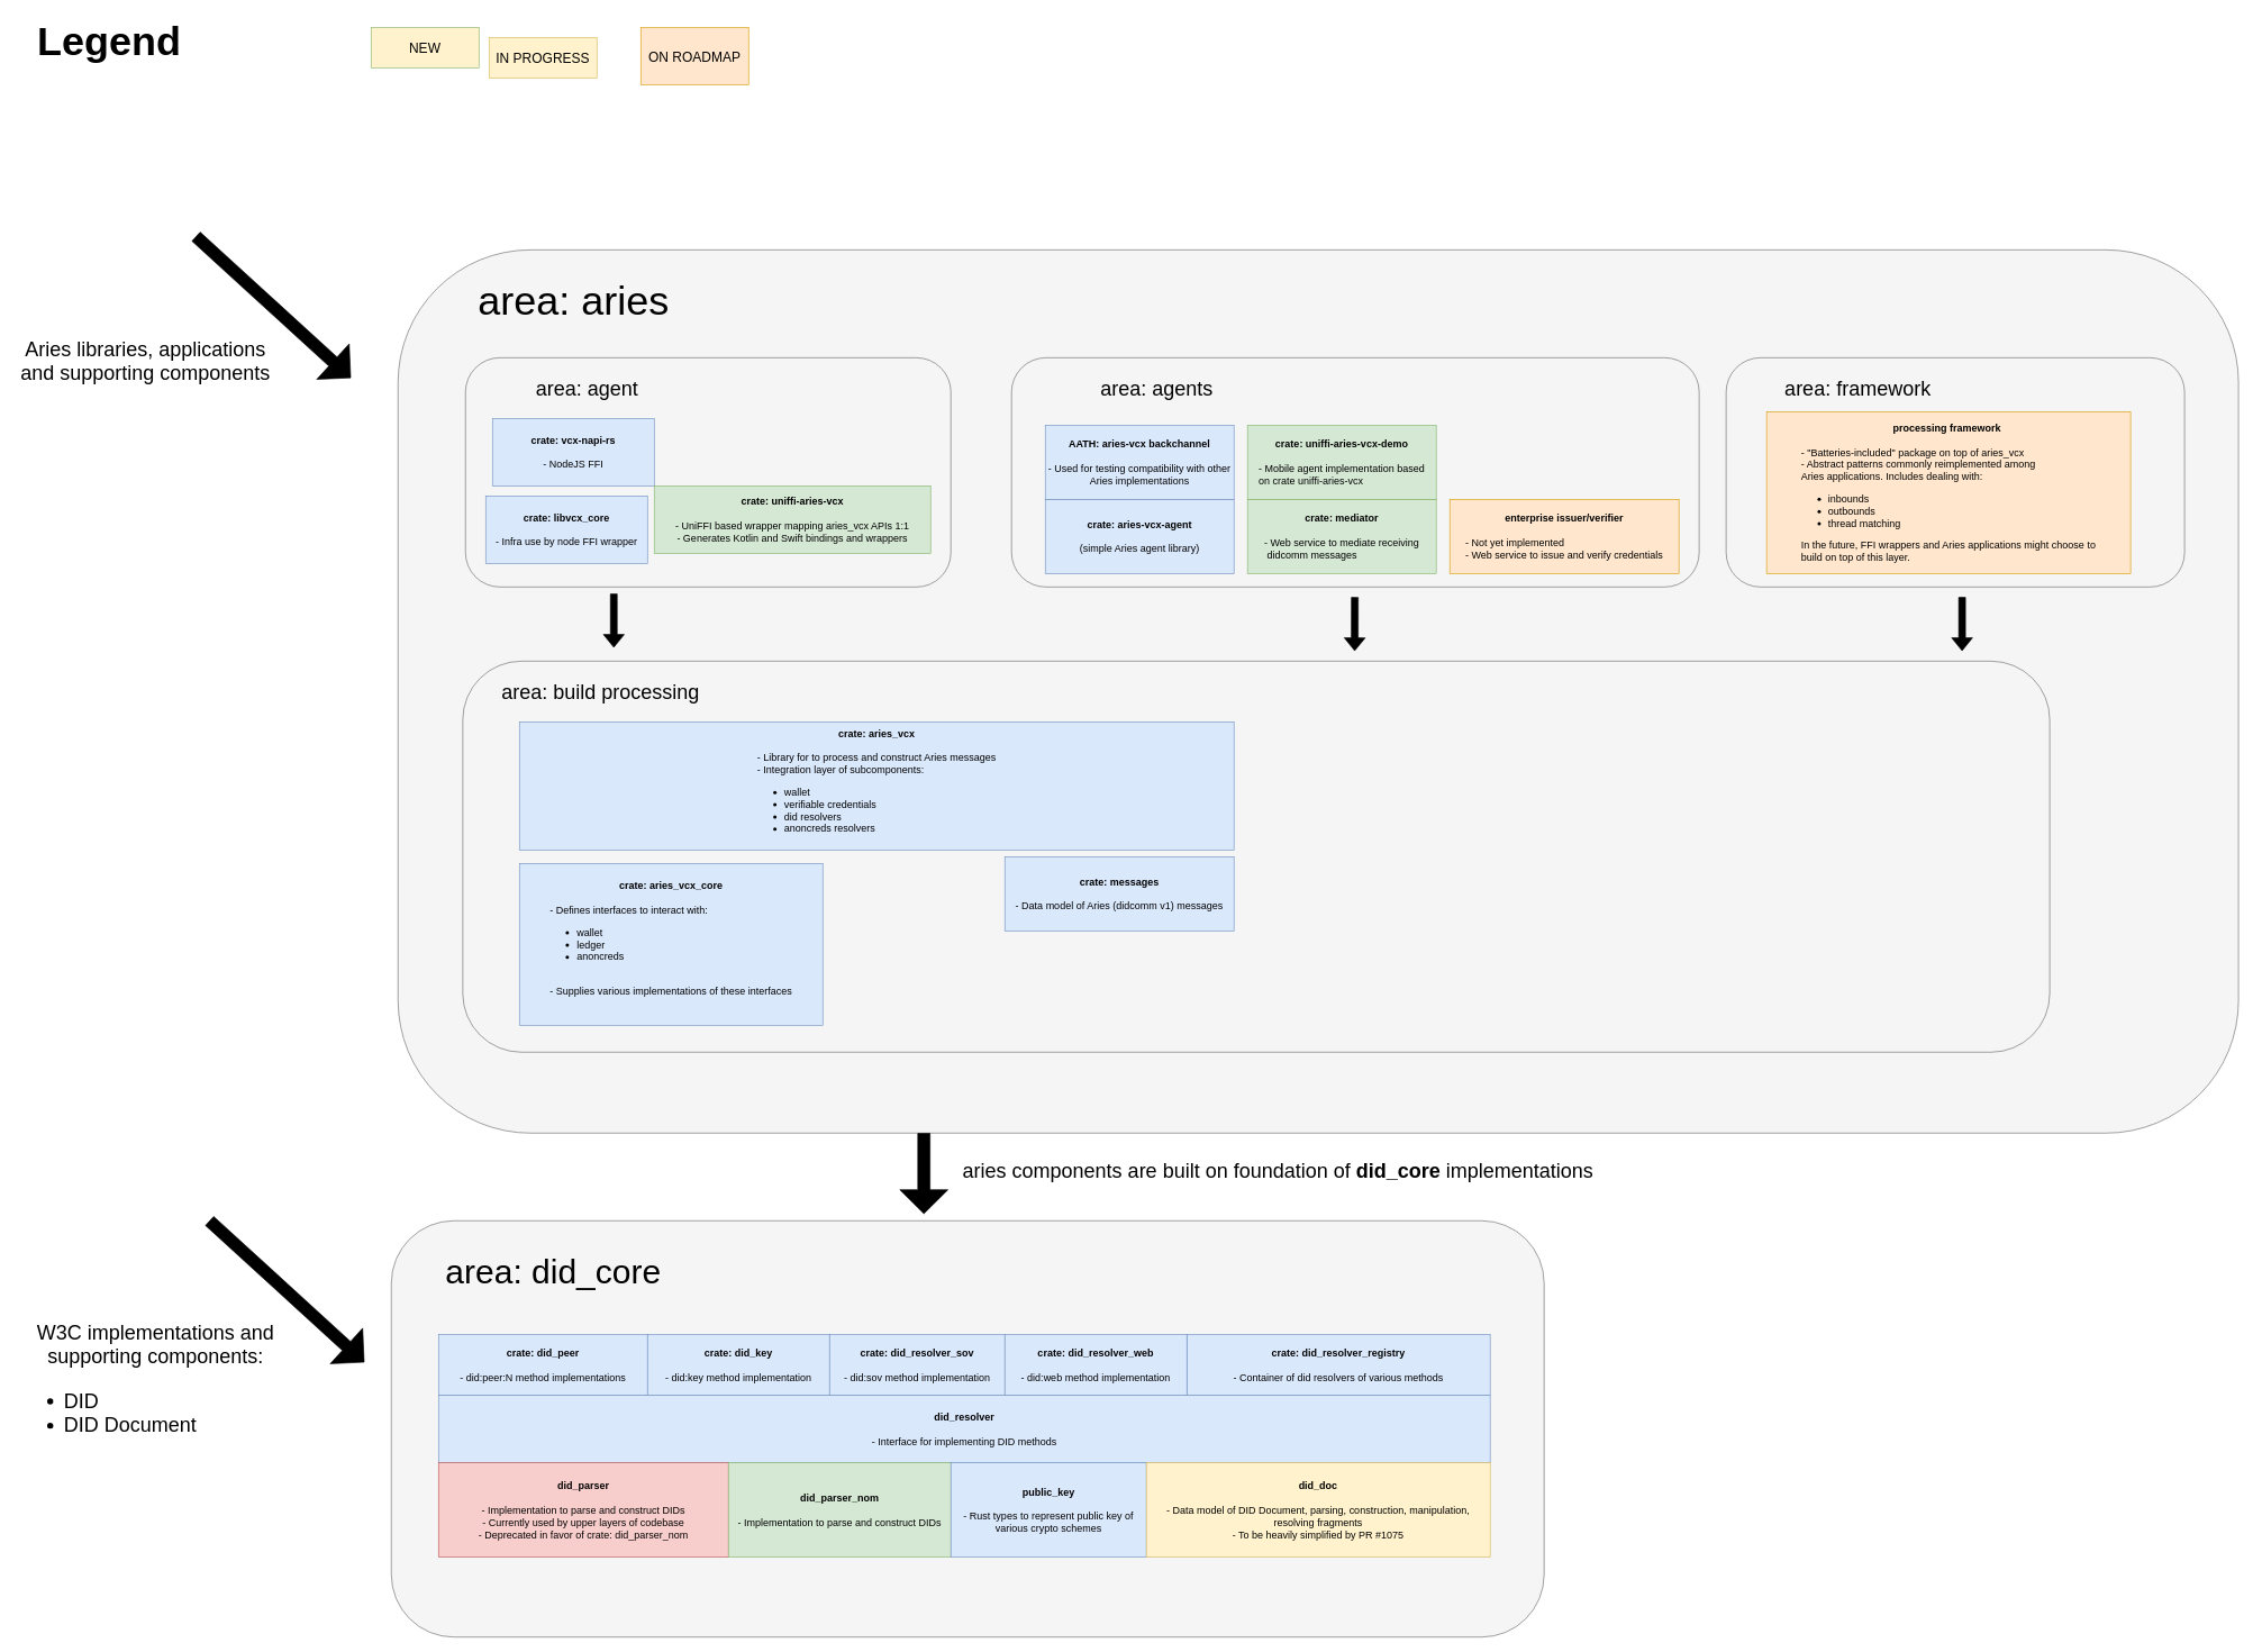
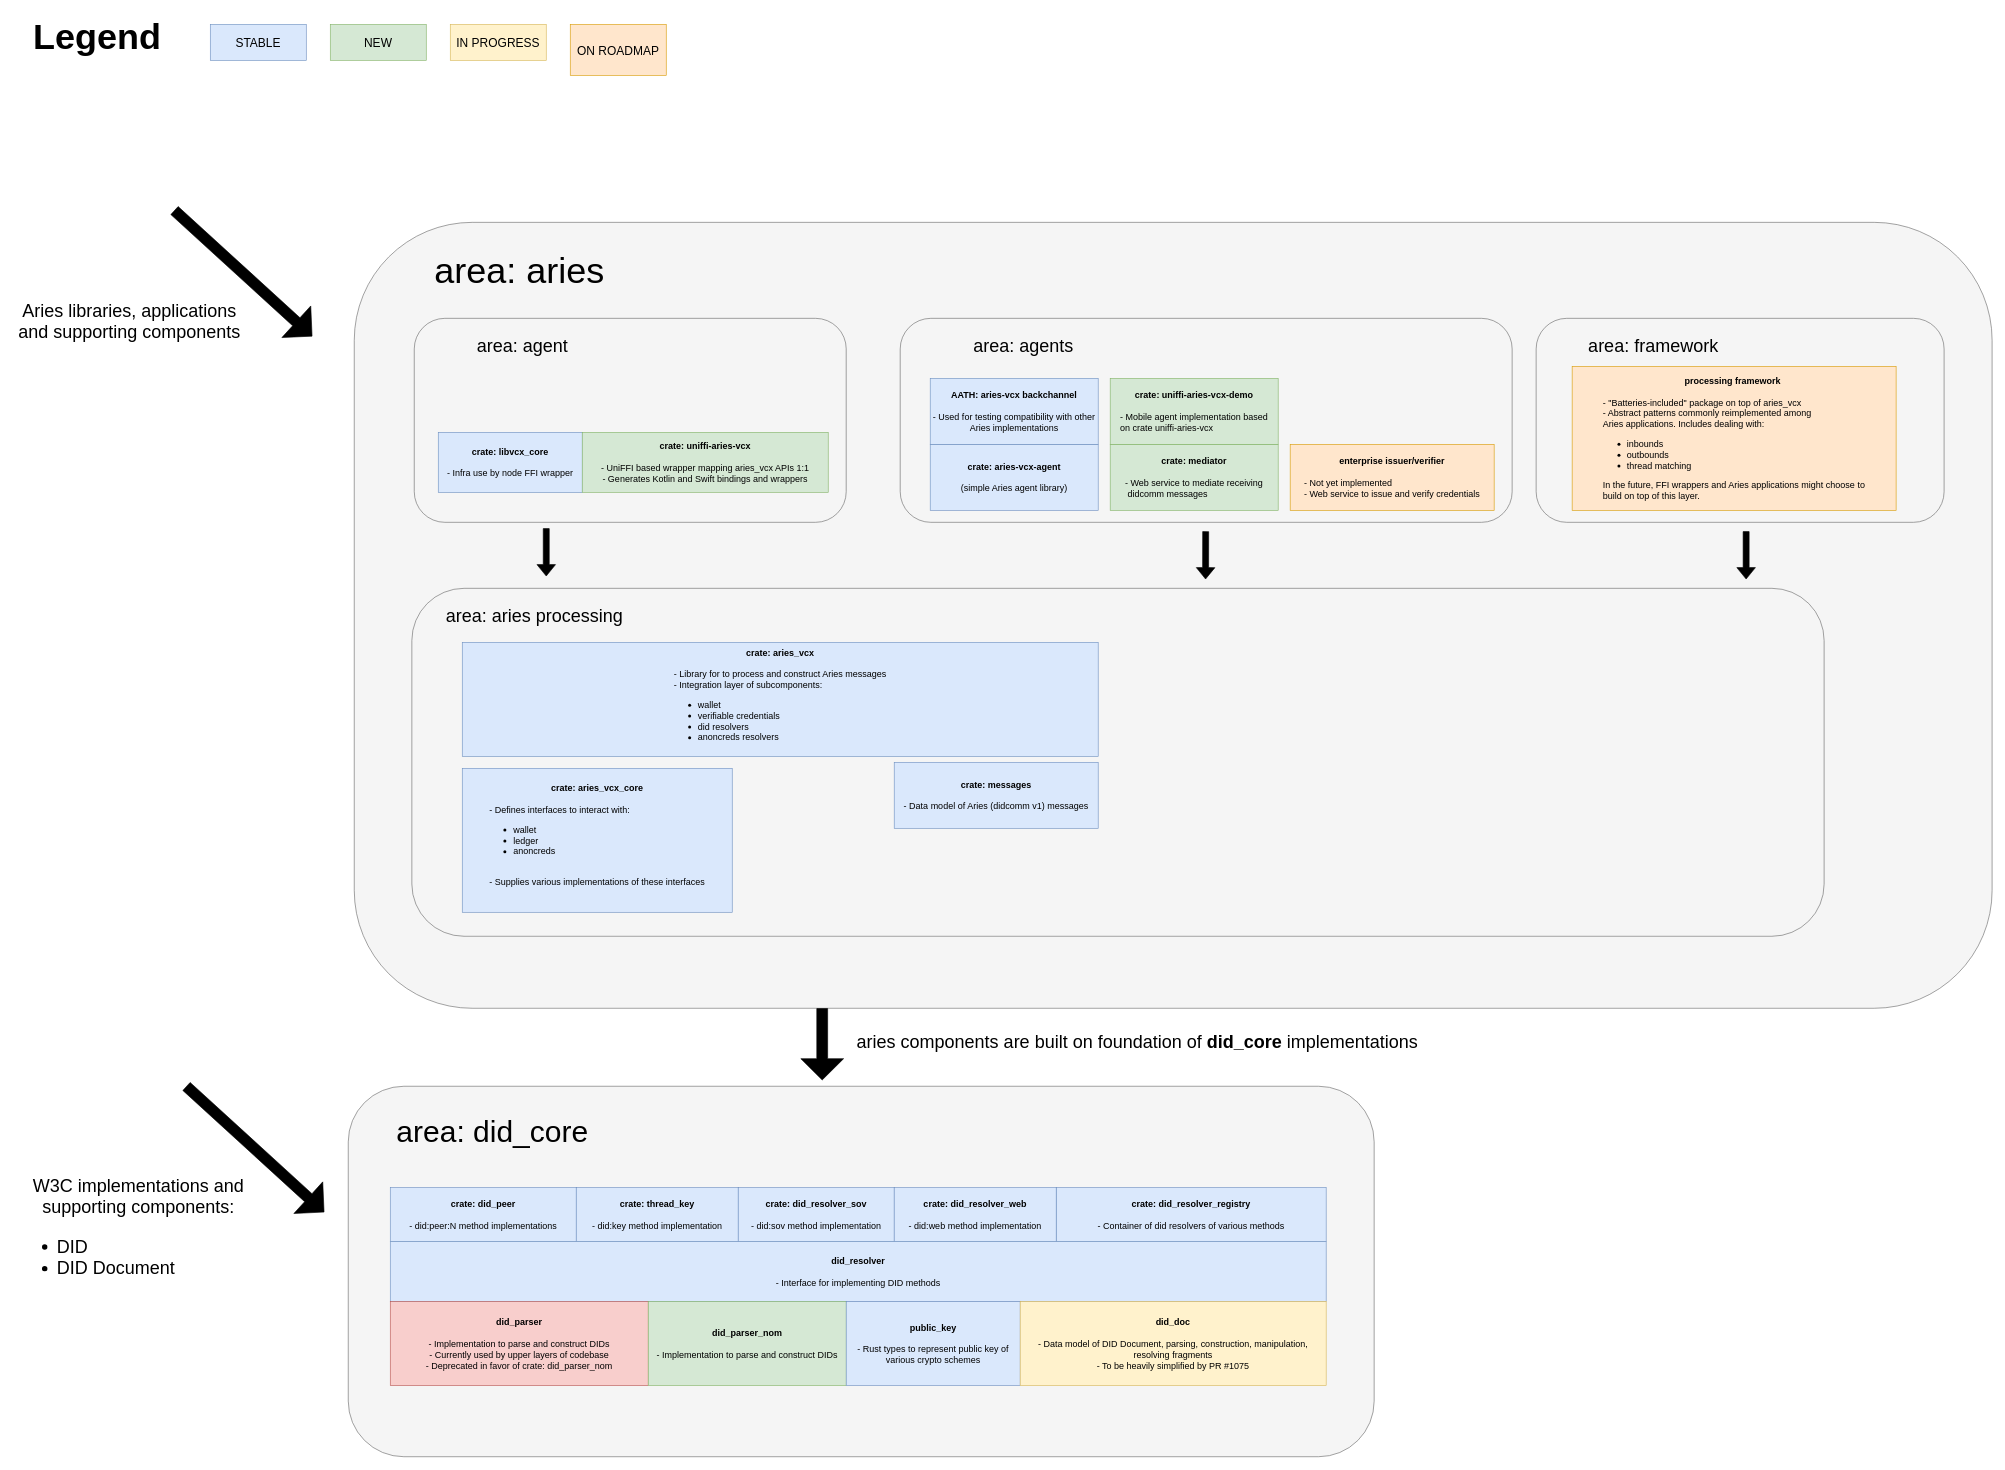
+ <mxCell id="8" value="&lt;font style=&quot;font-size: 20px;&quot;&gt;STABLE&lt;/font&gt;" style="rounded=0;whiteSpace=wrap;html=1;fillColor=#dae8fc;strokeColor=#6c8ebf;" parent="1" vertex="1"><mxGeometry x="350" y="40" width="160" height="60" as="geometry" /></mxCell>
- <mxCell id="9" value="&lt;font style=&quot;font-size: 20px;&quot;&gt;NEW&lt;/font&gt;" style="rounded=0;whiteSpace=wrap;html=1;fillColor=#fff2cc;strokeColor=#82b366;" parent="1" vertex="1"><mxGeometry x="550" y="40" width="160" height="60" as="geometry" /></mxCell>
+ <mxCell id="9" value="&lt;font style=&quot;font-size: 20px;&quot;&gt;NEW&lt;/font&gt;" style="rounded=0;whiteSpace=wrap;html=1;fillColor=#d5e8d4;strokeColor=#82b366;" parent="1" vertex="1"><mxGeometry x="550" y="40" width="160" height="60" as="geometry" /></mxCell>
- <mxCell id="10" value="&lt;font style=&quot;font-size: 20px;&quot;&gt;IN PROGRESS&lt;/font&gt;" style="rounded=0;whiteSpace=wrap;html=1;fillColor=#fff2cc;strokeColor=#d6b656;" parent="1" vertex="1"><mxGeometry x="725" y="55" width="160" height="60" as="geometry" /></mxCell>
+ <mxCell id="10" value="&lt;font style=&quot;font-size: 20px;&quot;&gt;IN PROGRESS&lt;/font&gt;" style="rounded=0;whiteSpace=wrap;html=1;fillColor=#fff2cc;strokeColor=#d6b656;" parent="1" vertex="1"><mxGeometry x="750" y="40" width="160" height="60" as="geometry" /></mxCell>
- <mxCell id="20" value="&lt;font style=&quot;font-size: 60px;&quot;&gt;area: aries&lt;/font&gt;" style="text;html=1;align=center;verticalAlign=middle;resizable=0;points=[];autosize=1;strokeColor=none;fillColor=none;" parent="1" vertex="1"><mxGeometry x="695" y="400" width="310" height="90" as="geometry" /></mxCell>
+ <mxCell id="20" value="&lt;font style=&quot;font-size: 60px;&quot;&gt;area: aries&lt;/font&gt;" style="text;html=1;align=center;verticalAlign=middle;resizable=0;points=[];autosize=1;strokeColor=none;fillColor=none;" parent="1" vertex="1"><mxGeometry x="710" y="405" width="310" height="90" as="geometry" /></mxCell>
- <mxCell id="5" value="&lt;font style=&quot;font-size: 30px;&quot;&gt;area: agents&lt;/font&gt;" style="text;html=1;align=center;verticalAlign=middle;resizable=0;points=[];autosize=1;strokeColor=none;fillColor=none;" parent="1" vertex="1"><mxGeometry x="1620" y="550" width="190" height="50" as="geometry" /></mxCell>
+ <mxCell id="5" value="&lt;font style=&quot;font-size: 30px;&quot;&gt;area: agents&lt;/font&gt;" style="text;html=1;align=center;verticalAlign=middle;resizable=0;points=[];autosize=1;strokeColor=none;fillColor=none;" parent="1" vertex="1"><mxGeometry x="1610" y="550" width="190" height="50" as="geometry" /></mxCell>
- <mxCell id="12" value="&lt;font style=&quot;font-size: 15px;&quot;&gt;&lt;b&gt;&lt;font style=&quot;font-size: 15px;&quot;&gt;crate: vcx-napi-rs&lt;/font&gt;&lt;br&gt;&lt;/b&gt;&lt;br&gt;- NodeJS FFI&lt;/font&gt;" style="rounded=0;whiteSpace=wrap;html=1;fillColor=#dae8fc;strokeColor=#6c8ebf;" parent="1" vertex="1"><mxGeometry x="730" y="620" width="240" height="100" as="geometry" /></mxCell>
- <mxCell id="11" value="&lt;font style=&quot;font-size: 15px;&quot;&gt;&lt;b&gt;crate: libvcx_core&lt;/b&gt;&lt;br&gt;&lt;br&gt;- Infra use by node FFI wrapper&lt;br&gt;&lt;/font&gt;" style="rounded=0;whiteSpace=wrap;html=1;fillColor=#dae8fc;strokeColor=#6c8ebf;" parent="1" vertex="1"><mxGeometry x="720" y="735" width="240" height="100" as="geometry" /></mxCell>
+ <mxCell id="11" value="&lt;font style=&quot;font-size: 15px;&quot;&gt;&lt;b&gt;crate: libvcx_core&lt;/b&gt;&lt;br&gt;&lt;br&gt;- Infra use by node FFI wrapper&lt;br&gt;&lt;/font&gt;" style="rounded=0;whiteSpace=wrap;html=1;fillColor=#dae8fc;strokeColor=#6c8ebf;" parent="1" vertex="1"><mxGeometry x="730" y="720" width="240" height="100" as="geometry" /></mxCell>
- <mxCell id="37" value="&lt;font style=&quot;font-size: 30px;&quot;&gt;area: build processing&lt;/font&gt;" style="text;html=1;align=center;verticalAlign=middle;resizable=0;points=[];autosize=1;strokeColor=none;fillColor=none;" vertex="1" parent="1"><mxGeometry x="730" y="1000" width="320" height="50" as="geometry" /></mxCell>
+ <mxCell id="37" value="&lt;font style=&quot;font-size: 30px;&quot;&gt;area: aries processing&lt;/font&gt;" style="text;html=1;align=center;verticalAlign=middle;resizable=0;points=[];autosize=1;strokeColor=none;fillColor=none;" vertex="1" parent="1"><mxGeometry x="730" y="1000" width="320" height="50" as="geometry" /></mxCell>
- <mxCell id="25" value="&lt;font style=&quot;font-size: 15px;&quot;&gt;&lt;b&gt;crate: did_key&lt;/b&gt;&lt;br&gt;&lt;br&gt;- did:key method implementation&lt;br&gt;&lt;/font&gt;" style="rounded=0;whiteSpace=wrap;html=1;fillColor=#dae8fc;strokeColor=#6c8ebf;" vertex="1" parent="1"><mxGeometry x="960" y="1978.75" width="270" height="90" as="geometry" /></mxCell>
+ <mxCell id="25" value="&lt;font style=&quot;font-size: 15px;&quot;&gt;&lt;b&gt;crate: thread_key&lt;/b&gt;&lt;br&gt;&lt;br&gt;- did:key method implementation&lt;br&gt;&lt;/font&gt;" style="rounded=0;whiteSpace=wrap;html=1;fillColor=#dae8fc;strokeColor=#6c8ebf;" vertex="1" parent="1"><mxGeometry x="960" y="1978.75" width="270" height="90" as="geometry" /></mxCell>
